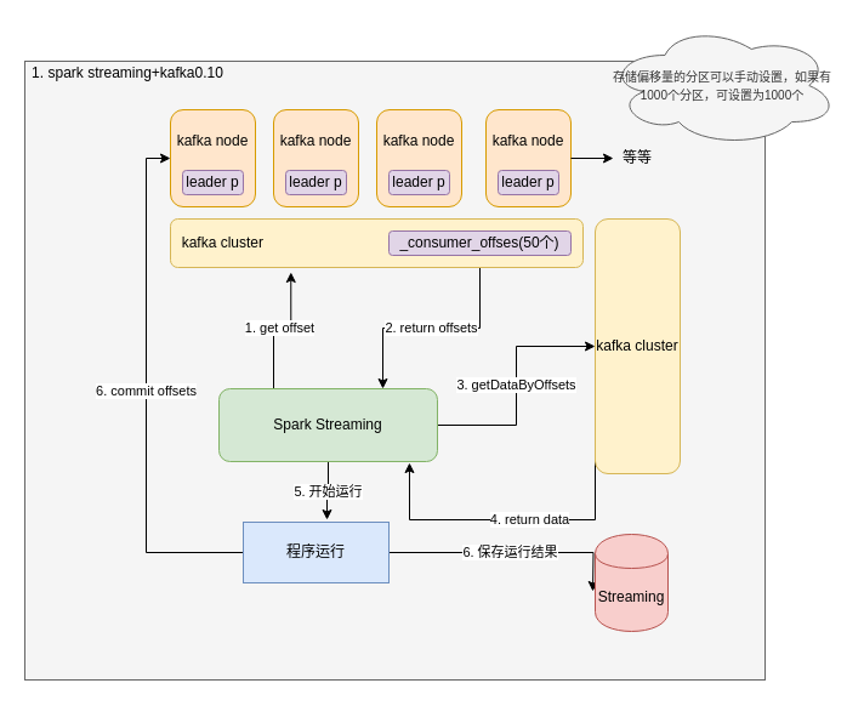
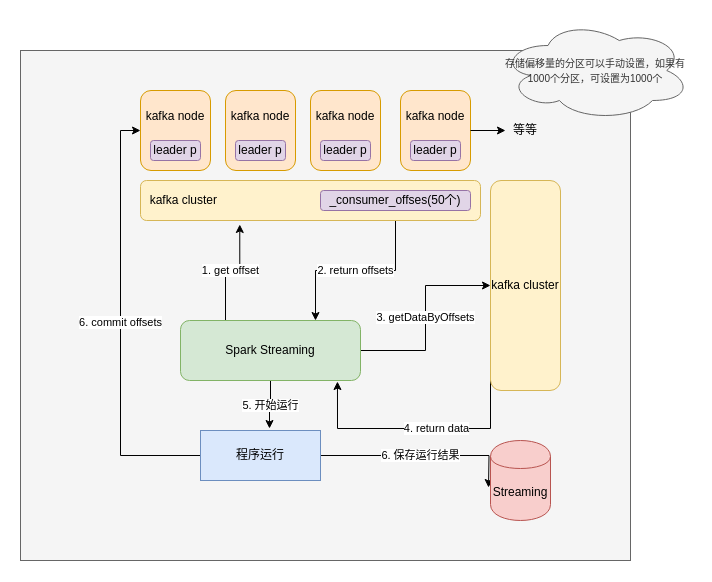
- <mxCell id="7" value="1. spark streaming+kafka0.10" style="text;html=1;strokeColor=none;fillColor=none;align=center;verticalAlign=middle;whiteSpace=wrap;rounded=0;" parent="1" vertex="1"><mxGeometry x="20" y="50" width="170" height="20" as="geometry" /></mxCell>
